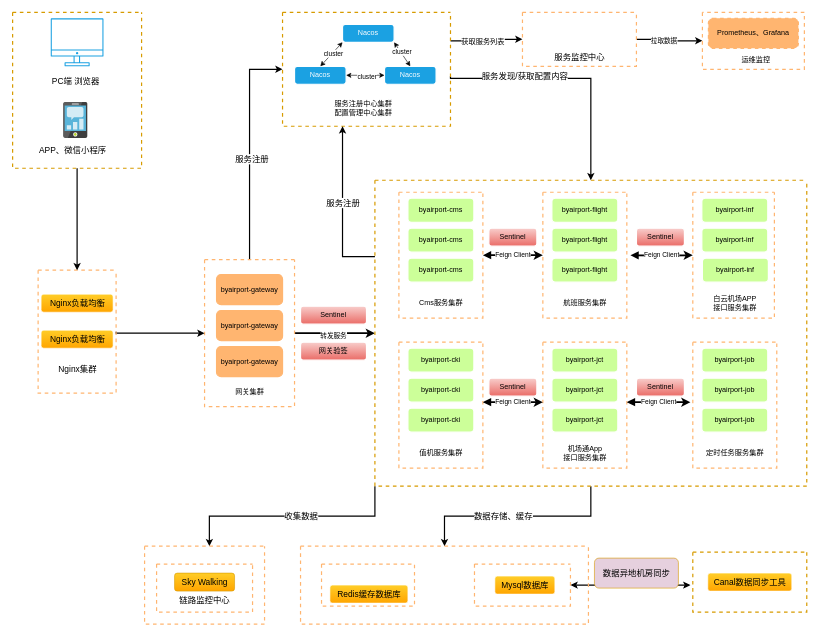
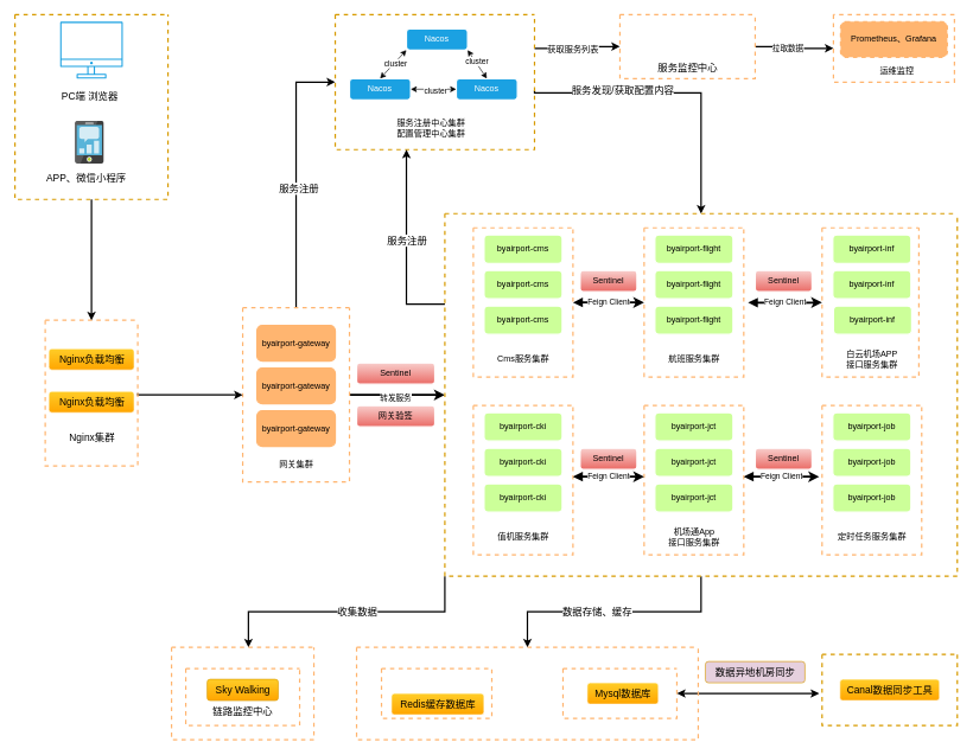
- <mxCell id="80" value="数据异地机房同步" style="text;html=1;align=center;verticalAlign=middle;resizable=0;points=[];autosize=1;strokeColor=#d79b00;fillColor=#E6D0DE;fontSize=14;gradientColor=none;rounded=1;" vertex="1" parent="1"><mxGeometry x="990" y="930" width="140" height="50" as="geometry" /></mxCell>
+ <mxCell id="80" value="数据异地机房同步" style="text;html=1;align=center;verticalAlign=middle;resizable=0;points=[];autosize=1;strokeColor=#d79b00;fillColor=#E6D0DE;fontSize=14;gradientColor=none;rounded=1;" vertex="1" parent="1"><mxGeometry x="990" y="930" width="140" height="30" as="geometry" /></mxCell>
